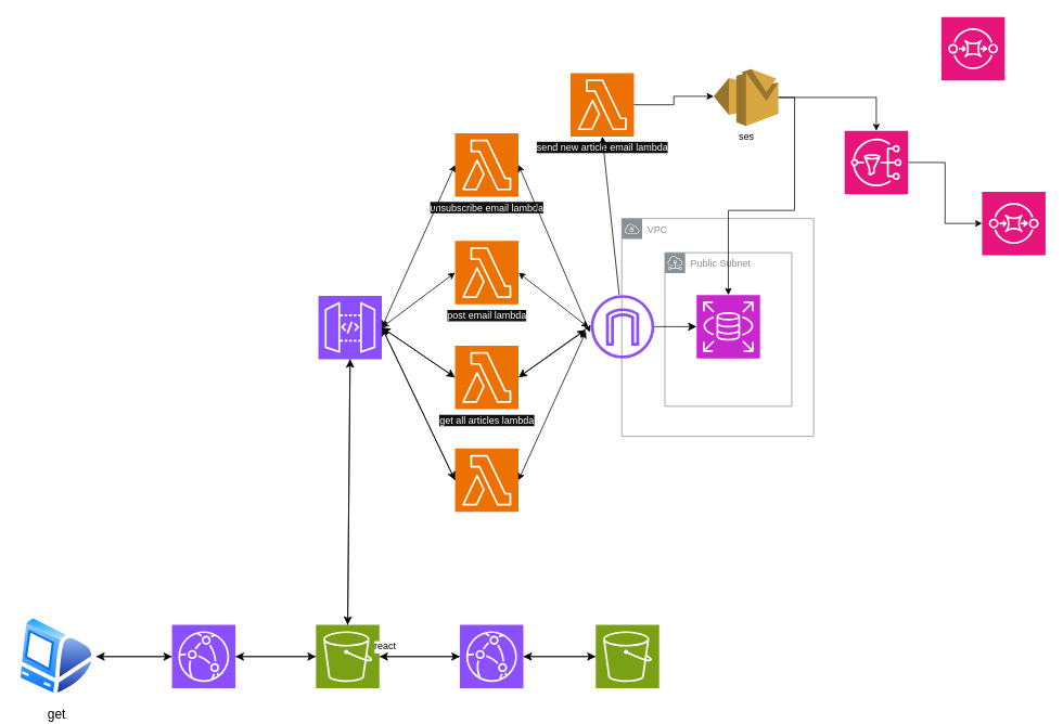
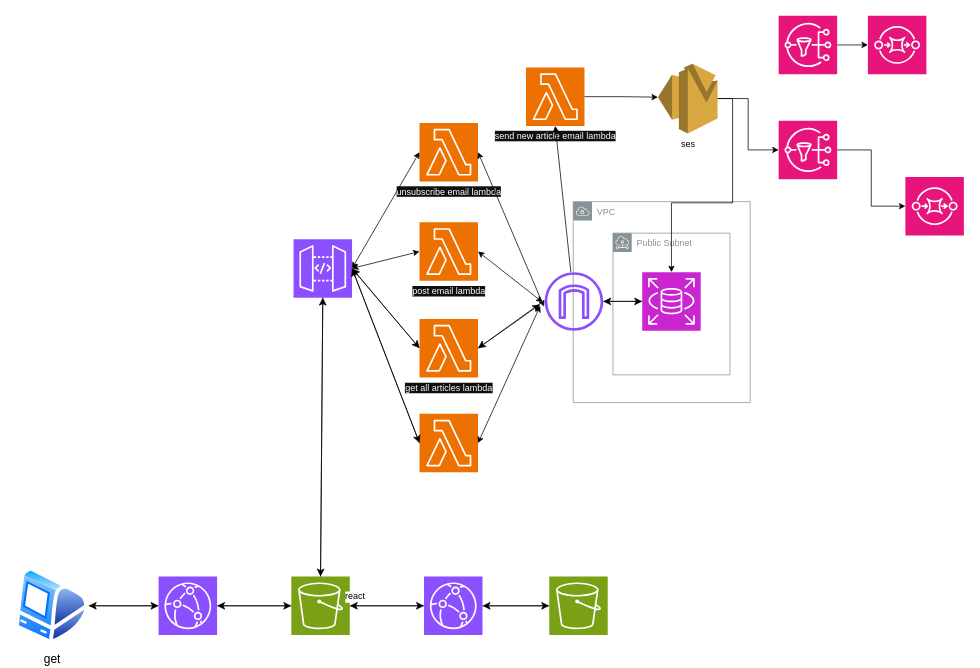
+ <mxCell id="46" value="&lt;font color=&quot;#ffffff&quot;&gt;complaint ses topic&lt;/font&gt;" style="sketch=0;points=[[0,0,0],[0.25,0,0],[0.5,0,0],[0.75,0,0],[1,0,0],[0,1,0],[0.25,1,0],[0.5,1,0],[0.75,1,0],[1,1,0],[0,0.25,0],[0,0.5,0],[0,0.75,0],[1,0.25,0],[1,0.5,0],[1,0.75,0]];outlineConnect=0;fontColor=#232F3E;fillColor=#E7157B;strokeColor=#ffffff;dashed=0;verticalLabelPosition=bottom;verticalAlign=top;align=center;html=1;fontSize=12;fontStyle=0;aspect=fixed;shape=mxgraph.aws4.resourceIcon;resIcon=mxgraph.aws4.sns;" vertex="1" parent="1"><mxGeometry x="1038" y="20" width="78" height="78" as="geometry" /></mxCell>
+ <mxCell id="51" style="edgeStyle=orthogonalEdgeStyle;rounded=0;orthogonalLoop=1;jettySize=auto;html=1;exitX=1;exitY=0.5;exitDx=0;exitDy=0;exitPerimeter=0;entryX=0;entryY=0.5;entryDx=0;entryDy=0;entryPerimeter=0;" edge="1" parent="1" source="46" target="48"><mxGeometry relative="1" as="geometry" /></mxCell>
- <mxCell id="43" value="ses" style="outlineConnect=0;dashed=0;verticalLabelPosition=bottom;verticalAlign=top;align=center;html=1;shape=mxgraph.aws3.ses;fillColor=#D9A741;gradientColor=none;" vertex="1" parent="1"><mxGeometry x="877" y="84" width="79.5" height="70" as="geometry" /></mxCell>
+ <mxCell id="43" value="ses" style="outlineConnect=0;dashed=0;verticalLabelPosition=bottom;verticalAlign=top;align=center;html=1;shape=mxgraph.aws3.ses;fillColor=#D9A741;gradientColor=none;" vertex="1" parent="1"><mxGeometry x="877" y="84" width="79.5" height="93" as="geometry" /></mxCell>
+ <mxCell id="8" style="edgeStyle=none;curved=1;rounded=0;orthogonalLoop=1;jettySize=auto;html=1;exitX=0;exitY=0.5;exitDx=0;exitDy=0;exitPerimeter=0;fontSize=12;startSize=8;endSize=8;" parent="1" source="9" target="26" edge="1"><mxGeometry relative="1" as="geometry" /></mxCell>
- <mxCell id="10" value="&lt;font color=&quot;#ffffff&quot;&gt;api gateway&lt;/font&gt;" style="sketch=0;points=[[0,0,0],[0.25,0,0],[0.5,0,0],[0.75,0,0],[1,0,0],[0,1,0],[0.25,1,0],[0.5,1,0],[0.75,1,0],[1,1,0],[0,0.25,0],[0,0.5,0],[0,0.75,0],[1,0.25,0],[1,0.5,0],[1,0.75,0]];outlineConnect=0;fontColor=#232F3E;fillColor=#8C4FFF;strokeColor=#ffffff;dashed=0;verticalLabelPosition=bottom;verticalAlign=top;align=center;html=1;fontSize=12;fontStyle=0;aspect=fixed;shape=mxgraph.aws4.resourceIcon;resIcon=mxgraph.aws4.api_gateway;" parent="1" vertex="1"><mxGeometry x="391" y="363" width="78" height="78" as="geometry" /></mxCell>
+ <mxCell id="10" value="&lt;font color=&quot;#ffffff&quot;&gt;api gateway&lt;/font&gt;" style="sketch=0;points=[[0,0,0],[0.25,0,0],[0.5,0,0],[0.75,0,0],[1,0,0],[0,1,0],[0.25,1,0],[0.5,1,0],[0.75,1,0],[1,1,0],[0,0.25,0],[0,0.5,0],[0,0.75,0],[1,0.25,0],[1,0.5,0],[1,0.75,0]];outlineConnect=0;fontColor=#232F3E;fillColor=#8C4FFF;strokeColor=#ffffff;dashed=0;verticalLabelPosition=bottom;verticalAlign=top;align=center;html=1;fontSize=12;fontStyle=0;aspect=fixed;shape=mxgraph.aws4.resourceIcon;resIcon=mxgraph.aws4.api_gateway;" parent="1" vertex="1"><mxGeometry x="391" y="318" width="78" height="78" as="geometry" /></mxCell>
